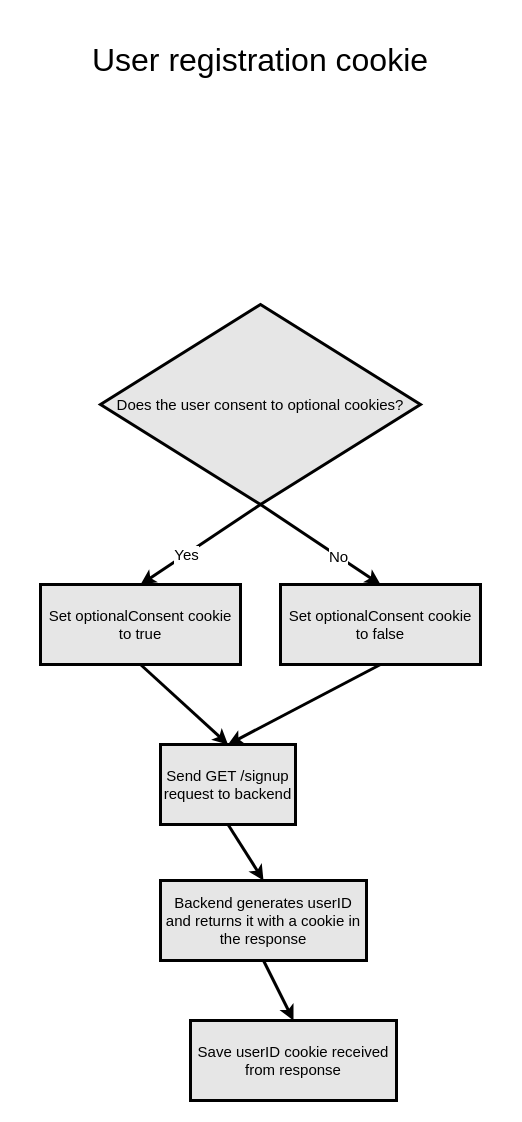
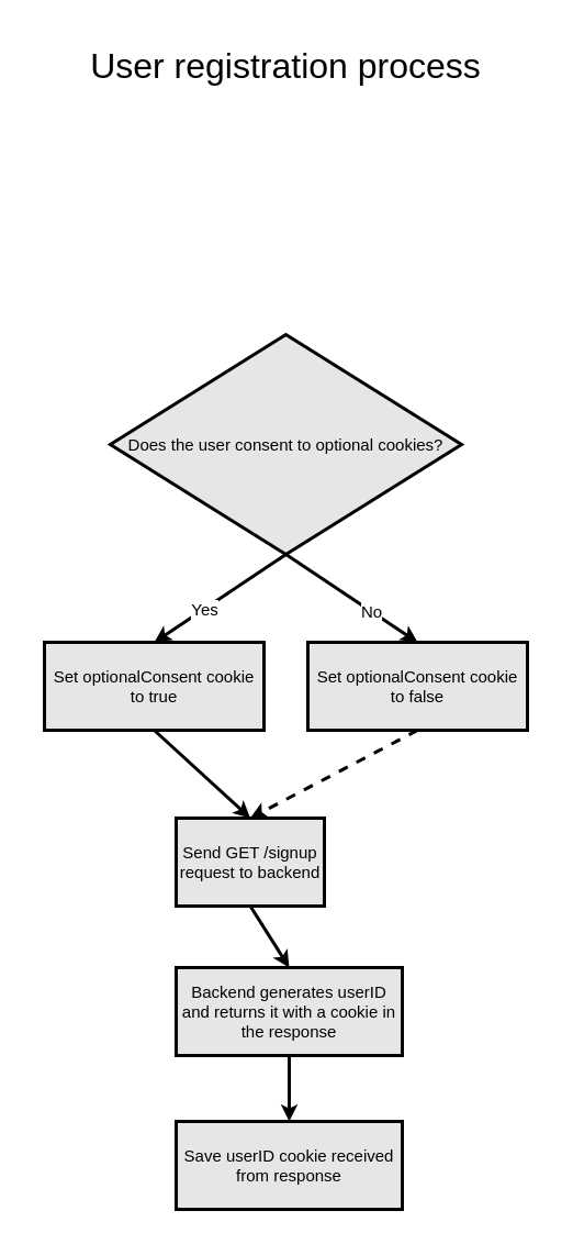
- <mxCell id="14" value="&lt;font style=&quot;font-size: 32px;&quot;&gt;User registration cookie&lt;font style=&quot;font-size: 32px;&quot;&gt;&lt;br&gt;&lt;/font&gt;&lt;/font&gt;" style="text;html=1;align=center;verticalAlign=middle;whiteSpace=wrap;rounded=0;" vertex="1" parent="1"><mxGeometry x="20" y="20" width="480" height="80" as="geometry" /></mxCell>
+ <mxCell id="14" value="&lt;font style=&quot;font-size: 32px;&quot;&gt;User registration process&lt;font style=&quot;font-size: 32px;&quot;&gt;&lt;br&gt;&lt;/font&gt;&lt;/font&gt;" style="text;html=1;align=center;verticalAlign=middle;whiteSpace=wrap;rounded=0;" vertex="1" parent="1"><mxGeometry x="20" y="20" width="480" height="80" as="geometry" /></mxCell>
- <mxCell id="11" value="" style="endArrow=classic;html=1;rounded=0;strokeWidth=3;exitX=0.5;exitY=1;exitDx=0;exitDy=0;entryX=0.5;entryY=0;entryDx=0;entryDy=0;" edge="1" parent="1" source="7" target="8"><mxGeometry width="50" height="50" relative="1" as="geometry"><mxPoint x="150" y="674" as="sourcePoint" /><mxPoint x="270" y="754" as="targetPoint" /></mxGeometry></mxCell>
+ <mxCell id="11" value="" style="endArrow=classic;html=1;rounded=0;strokeWidth=3;exitX=0.5;exitY=1;exitDx=0;exitDy=0;entryX=0.5;entryY=0;entryDx=0;entryDy=0;dashed=1;" edge="1" parent="1" source="7" target="8"><mxGeometry width="50" height="50" relative="1" as="geometry"><mxPoint x="150" y="674" as="sourcePoint" /><mxPoint x="270" y="754" as="targetPoint" /></mxGeometry></mxCell>
- <mxCell id="9" value="Save userID cookie received from response" style="rounded=0;whiteSpace=wrap;html=1;strokeWidth=3;fillColor=#E6E6E6;fontSize=15;" vertex="1" parent="1"><mxGeometry x="190" y="1020" width="206" height="80" as="geometry" /></mxCell>
+ <mxCell id="9" value="Save userID cookie received from response" style="rounded=0;whiteSpace=wrap;html=1;strokeWidth=3;fillColor=#E6E6E6;fontSize=15;" vertex="1" parent="1"><mxGeometry x="160" y="1020" width="206" height="80" as="geometry" /></mxCell>
